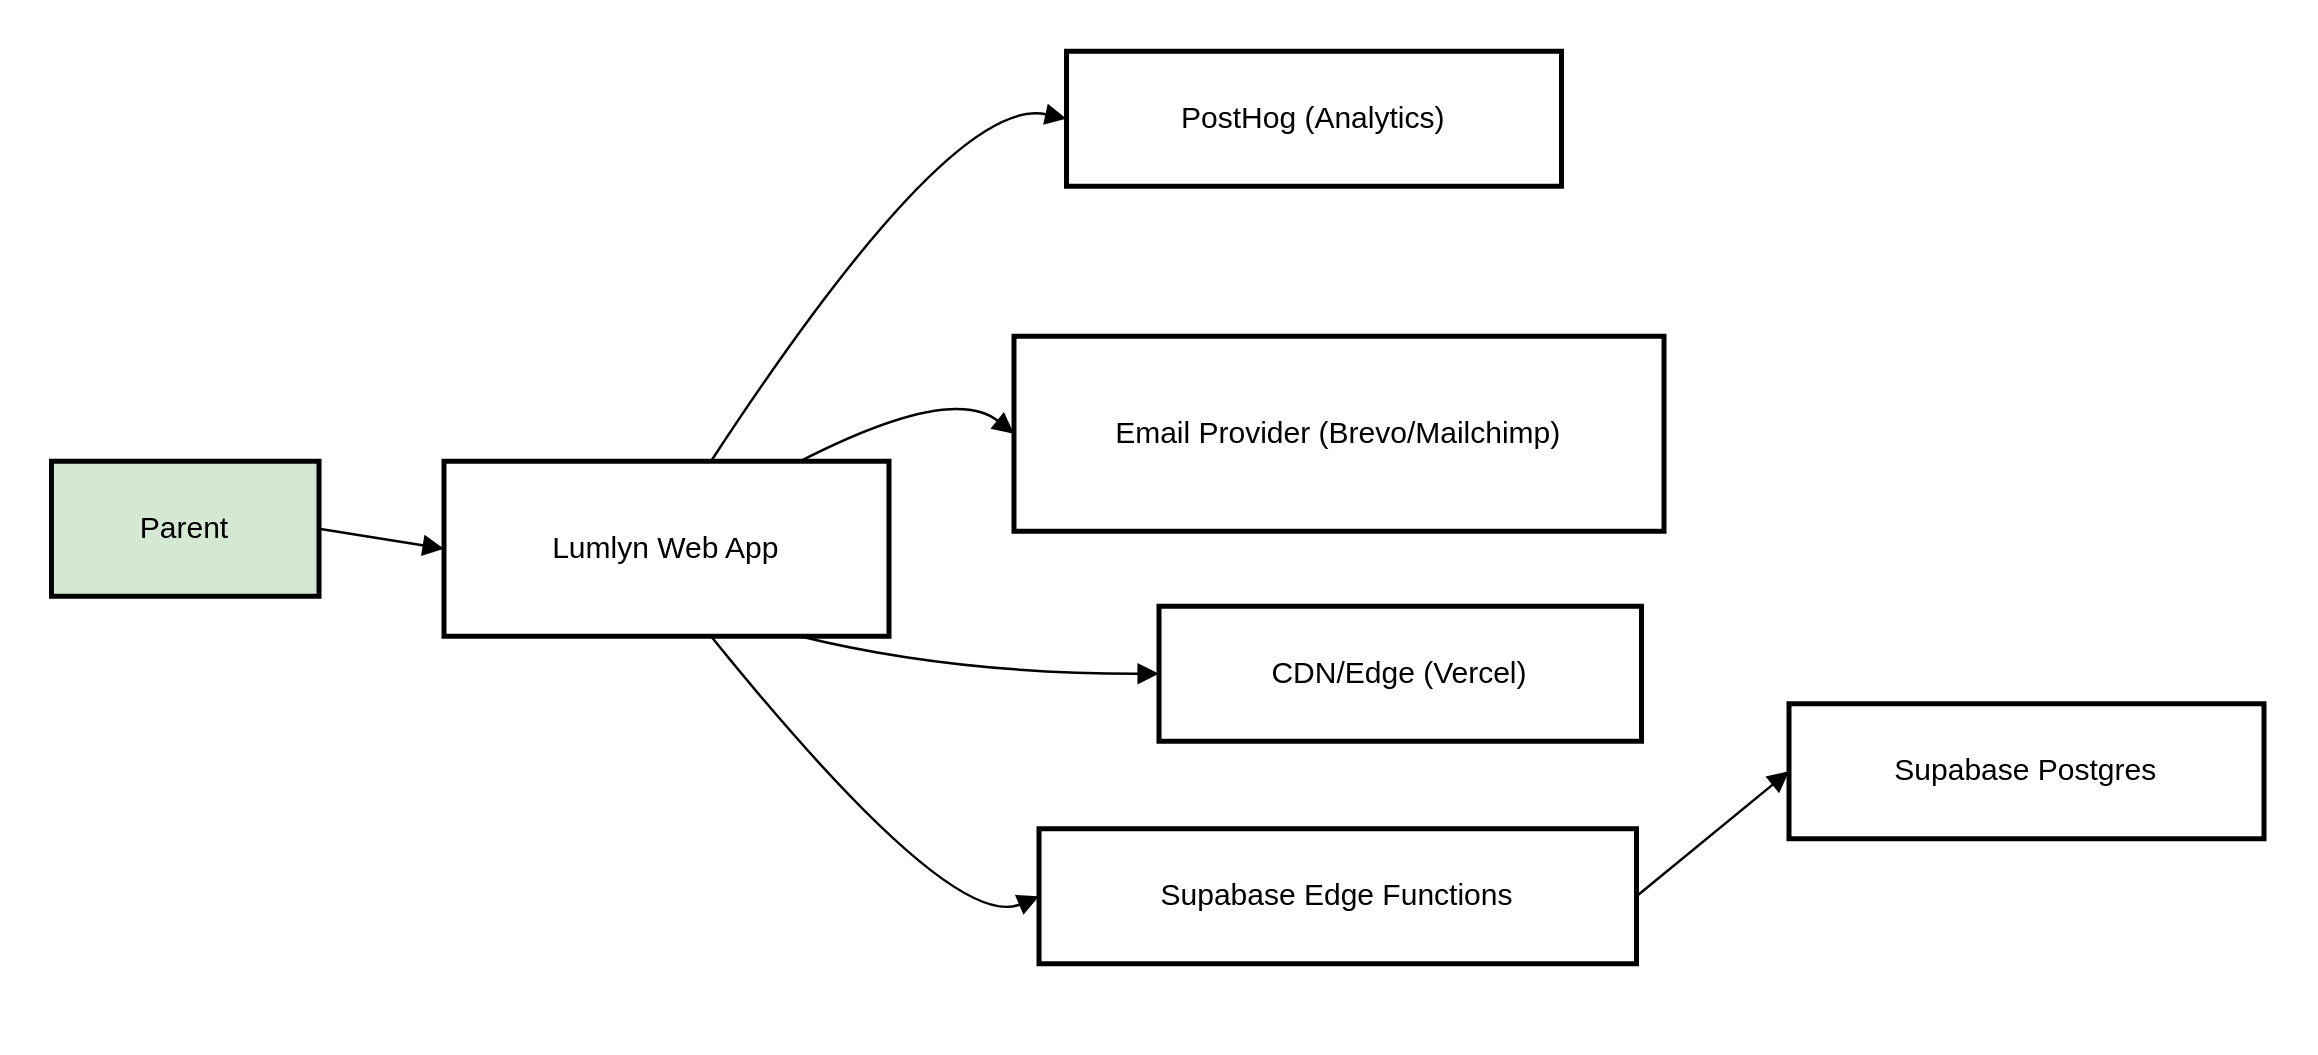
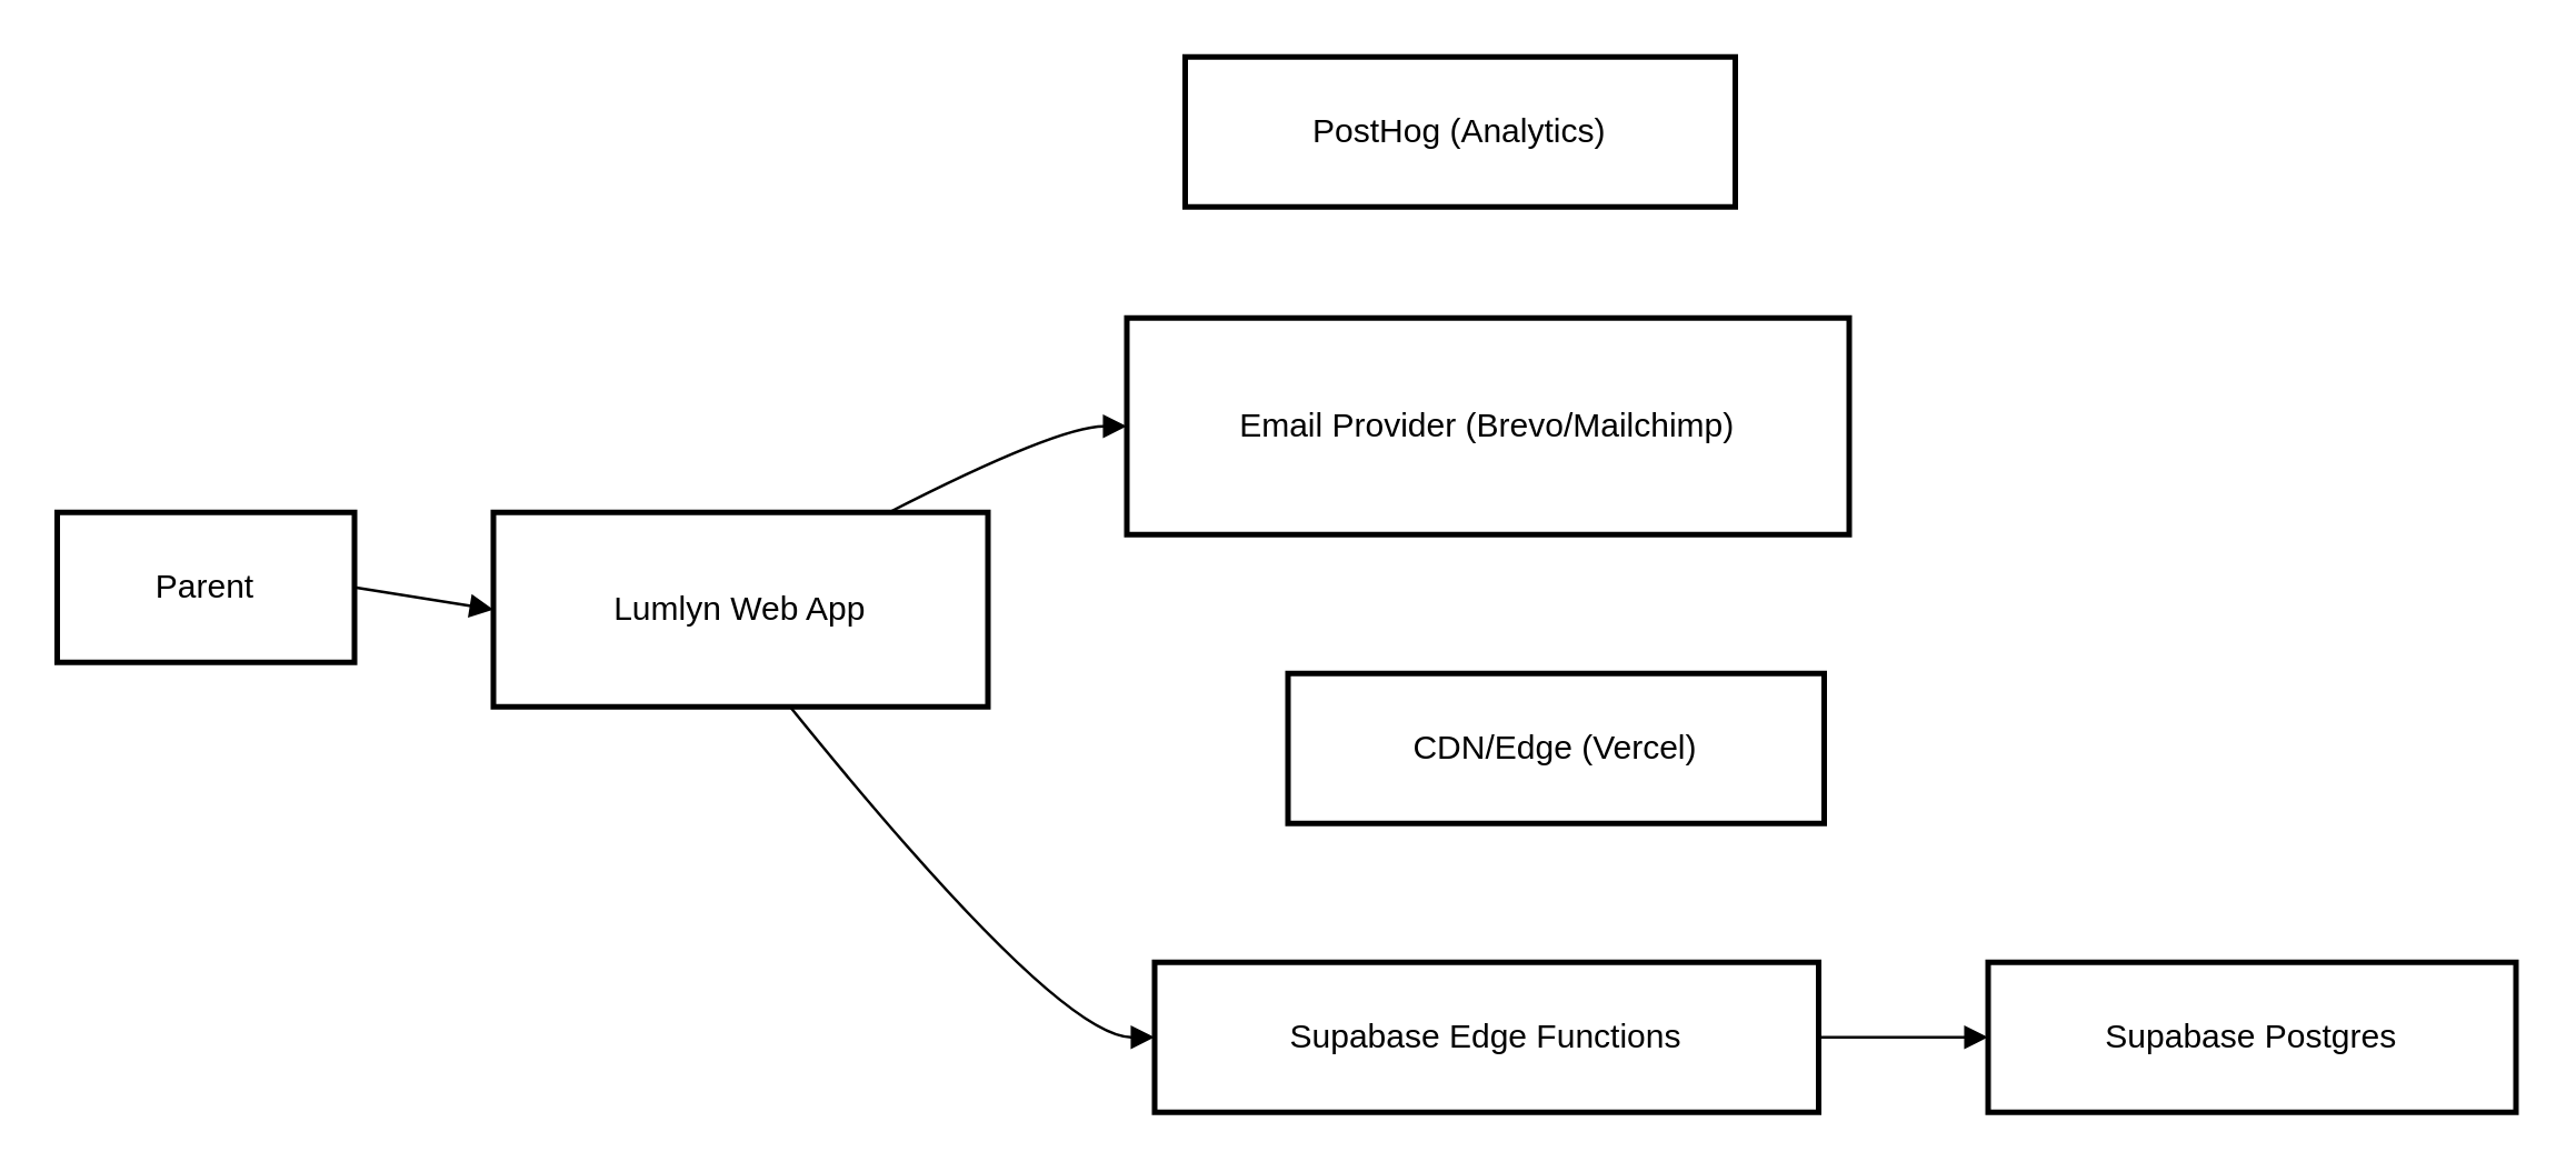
- <mxCell id="10" value="" style="curved=1;startArrow=none;endArrow=block;exitX=0.6;exitY=0;entryX=0;entryY=0.5;rounded=0;" edge="1" parent="1" source="3" target="4"><mxGeometry relative="1" as="geometry"><Array as="points"><mxPoint x="380" y="37" /></Array></mxGeometry></mxCell>
- <mxCell id="5" value="Email Provider (Brevo/Mailchimp)" style="whiteSpace=wrap;strokeWidth=2;" vertex="1" parent="1"><mxGeometry x="405" y="134" width="260" height="78" as="geometry" /></mxCell>
+ <mxCell id="5" value="Email Provider (Brevo/Mailchimp)" style="whiteSpace=wrap;strokeWidth=2;" vertex="1" parent="1"><mxGeometry x="405" y="114" width="260" height="78" as="geometry" /></mxCell>
- <mxCell id="2" value="Parent" style="whiteSpace=wrap;strokeWidth=2;fillColor=#d5e8d4;" vertex="1" parent="1"><mxGeometry x="20" y="184" width="107" height="54" as="geometry" /></mxCell>
+ <mxCell id="2" value="Parent" style="whiteSpace=wrap;strokeWidth=2;" vertex="1" parent="1"><mxGeometry x="20" y="184" width="107" height="54" as="geometry" /></mxCell>
- <mxCell id="12" value="" style="curved=1;startArrow=none;endArrow=block;exitX=0.8;exitY=1;entryX=0;entryY=0.5;rounded=0;" edge="1" parent="1" source="3" target="6"><mxGeometry relative="1" as="geometry"><Array as="points"><mxPoint x="380" y="269" /></Array></mxGeometry></mxCell>
- <mxCell id="8" value="Supabase Postgres" style="whiteSpace=wrap;strokeWidth=2;" vertex="1" parent="1"><mxGeometry x="715" y="281" width="190" height="54" as="geometry" /></mxCell>
+ <mxCell id="8" value="Supabase Postgres" style="whiteSpace=wrap;strokeWidth=2;" vertex="1" parent="1"><mxGeometry x="715" y="346" width="190" height="54" as="geometry" /></mxCell>
- <mxCell id="7" value="Supabase Edge Functions" style="whiteSpace=wrap;strokeWidth=2;" vertex="1" parent="1"><mxGeometry x="415" y="331" width="239" height="54" as="geometry" /></mxCell>
+ <mxCell id="7" value="Supabase Edge Functions" style="whiteSpace=wrap;strokeWidth=2;" vertex="1" parent="1"><mxGeometry x="415" y="346" width="239" height="54" as="geometry" /></mxCell>
